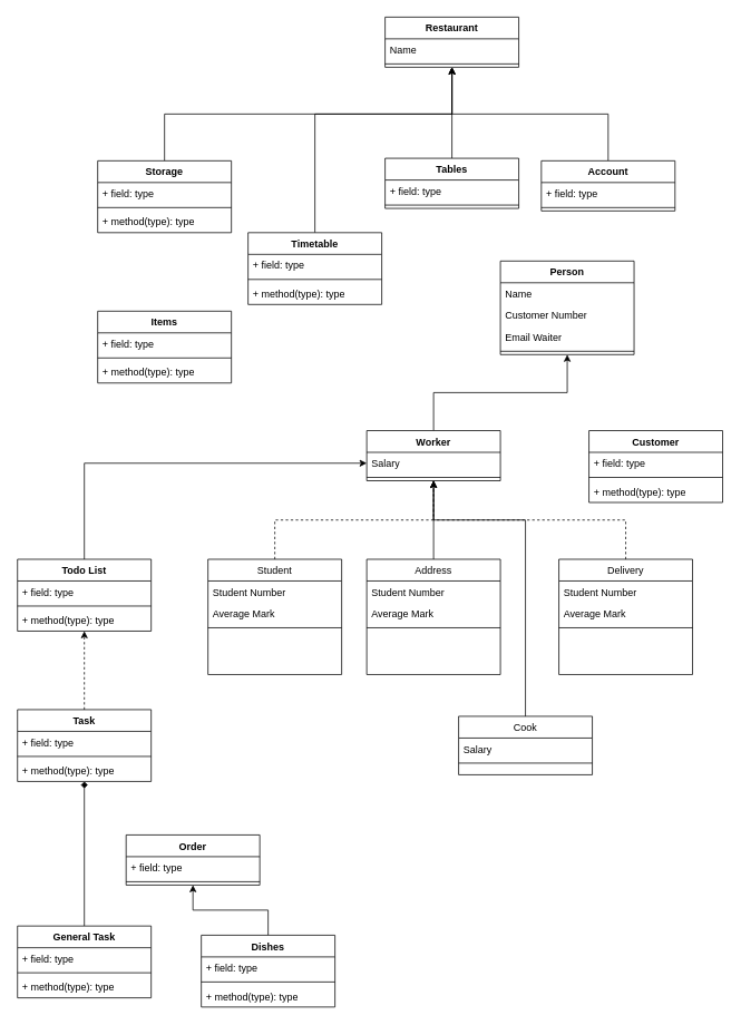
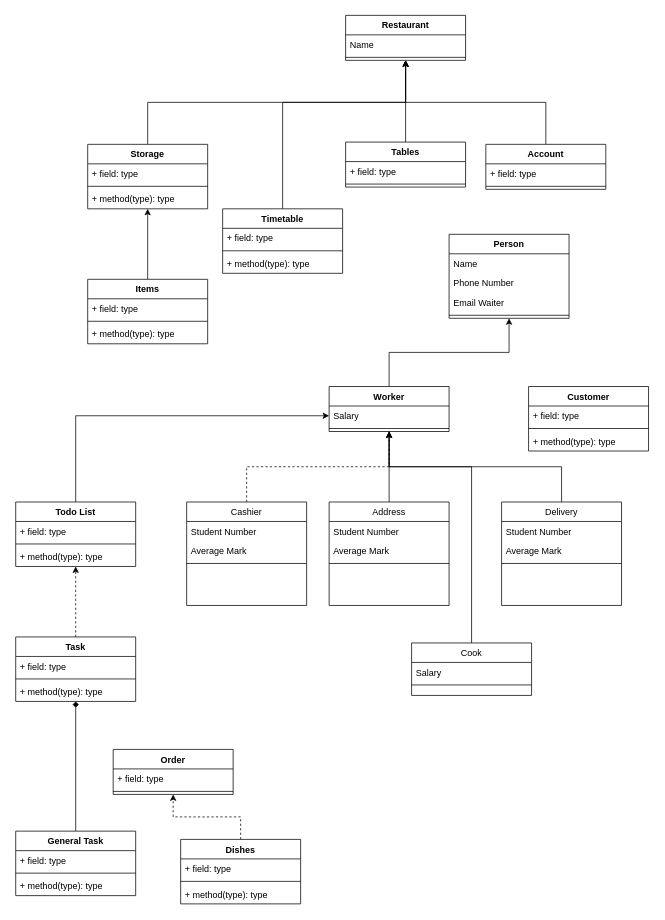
+ <mxCell id="68" style="edgeStyle=orthogonalEdgeStyle;rounded=0;orthogonalLoop=1;jettySize=auto;html=1;exitX=0.5;exitY=0;exitDx=0;exitDy=0;" edge="1" parent="1" source="69" target="64"><mxGeometry relative="1" as="geometry" /></mxCell>
- <mxCell id="31" value="Customer Number" style="text;strokeColor=none;fillColor=none;align=left;verticalAlign=top;spacingLeft=4;spacingRight=4;overflow=hidden;rotatable=0;points=[[0,0.5],[1,0.5]];portConstraint=eastwest;whiteSpace=wrap;html=1;" parent="29" vertex="1"><mxGeometry y="52" width="160" height="26" as="geometry" /></mxCell>
+ <mxCell id="31" value="Phone Number" style="text;strokeColor=none;fillColor=none;align=left;verticalAlign=top;spacingLeft=4;spacingRight=4;overflow=hidden;rotatable=0;points=[[0,0.5],[1,0.5]];portConstraint=eastwest;whiteSpace=wrap;html=1;" parent="29" vertex="1"><mxGeometry y="52" width="160" height="26" as="geometry" /></mxCell>
- <mxCell id="16" style="edgeStyle=orthogonalEdgeStyle;rounded=0;orthogonalLoop=1;jettySize=auto;html=1;exitX=0.5;exitY=0;exitDx=0;exitDy=0;entryX=0.5;entryY=1;entryDx=0;entryDy=0;dashed=1;" parent="1" source="17" target="22" edge="1"><mxGeometry relative="1" as="geometry" /></mxCell>
+ <mxCell id="16" style="edgeStyle=orthogonalEdgeStyle;rounded=0;orthogonalLoop=1;jettySize=auto;html=1;exitX=0.5;exitY=0;exitDx=0;exitDy=0;entryX=0.5;entryY=1;entryDx=0;entryDy=0;" parent="1" source="17" target="22" edge="1"><mxGeometry relative="1" as="geometry" /></mxCell>
- <mxCell id="12" value="Student" style="swimlane;fontStyle=0;align=center;verticalAlign=top;childLayout=stackLayout;horizontal=1;startSize=26;horizontalStack=0;resizeParent=1;resizeLast=0;collapsible=1;marginBottom=0;rounded=0;shadow=0;strokeWidth=1;" parent="1" vertex="1"><mxGeometry x="248" y="669" width="160" height="138" as="geometry"><mxRectangle x="130" y="380" width="160" height="26" as="alternateBounds" /></mxGeometry></mxCell>
+ <mxCell id="12" value="Cashier" style="swimlane;fontStyle=0;align=center;verticalAlign=top;childLayout=stackLayout;horizontal=1;startSize=26;horizontalStack=0;resizeParent=1;resizeLast=0;collapsible=1;marginBottom=0;rounded=0;shadow=0;strokeWidth=1;" parent="1" vertex="1"><mxGeometry x="248" y="669" width="160" height="138" as="geometry"><mxRectangle x="130" y="380" width="160" height="26" as="alternateBounds" /></mxGeometry></mxCell>
- <mxCell id="44" style="edgeStyle=orthogonalEdgeStyle;rounded=0;orthogonalLoop=1;jettySize=auto;html=1;exitX=0.5;exitY=0;exitDx=0;exitDy=0;entryX=0.5;entryY=1;entryDx=0;entryDy=0;" parent="1" source="45" target="37" edge="1"><mxGeometry relative="1" as="geometry" /></mxCell>
+ <mxCell id="44" style="edgeStyle=orthogonalEdgeStyle;rounded=0;orthogonalLoop=1;jettySize=auto;html=1;exitX=0.5;exitY=0;exitDx=0;exitDy=0;entryX=0.5;entryY=1;entryDx=0;entryDy=0;dashed=1;" parent="1" source="45" target="37" edge="1"><mxGeometry relative="1" as="geometry" /></mxCell>
